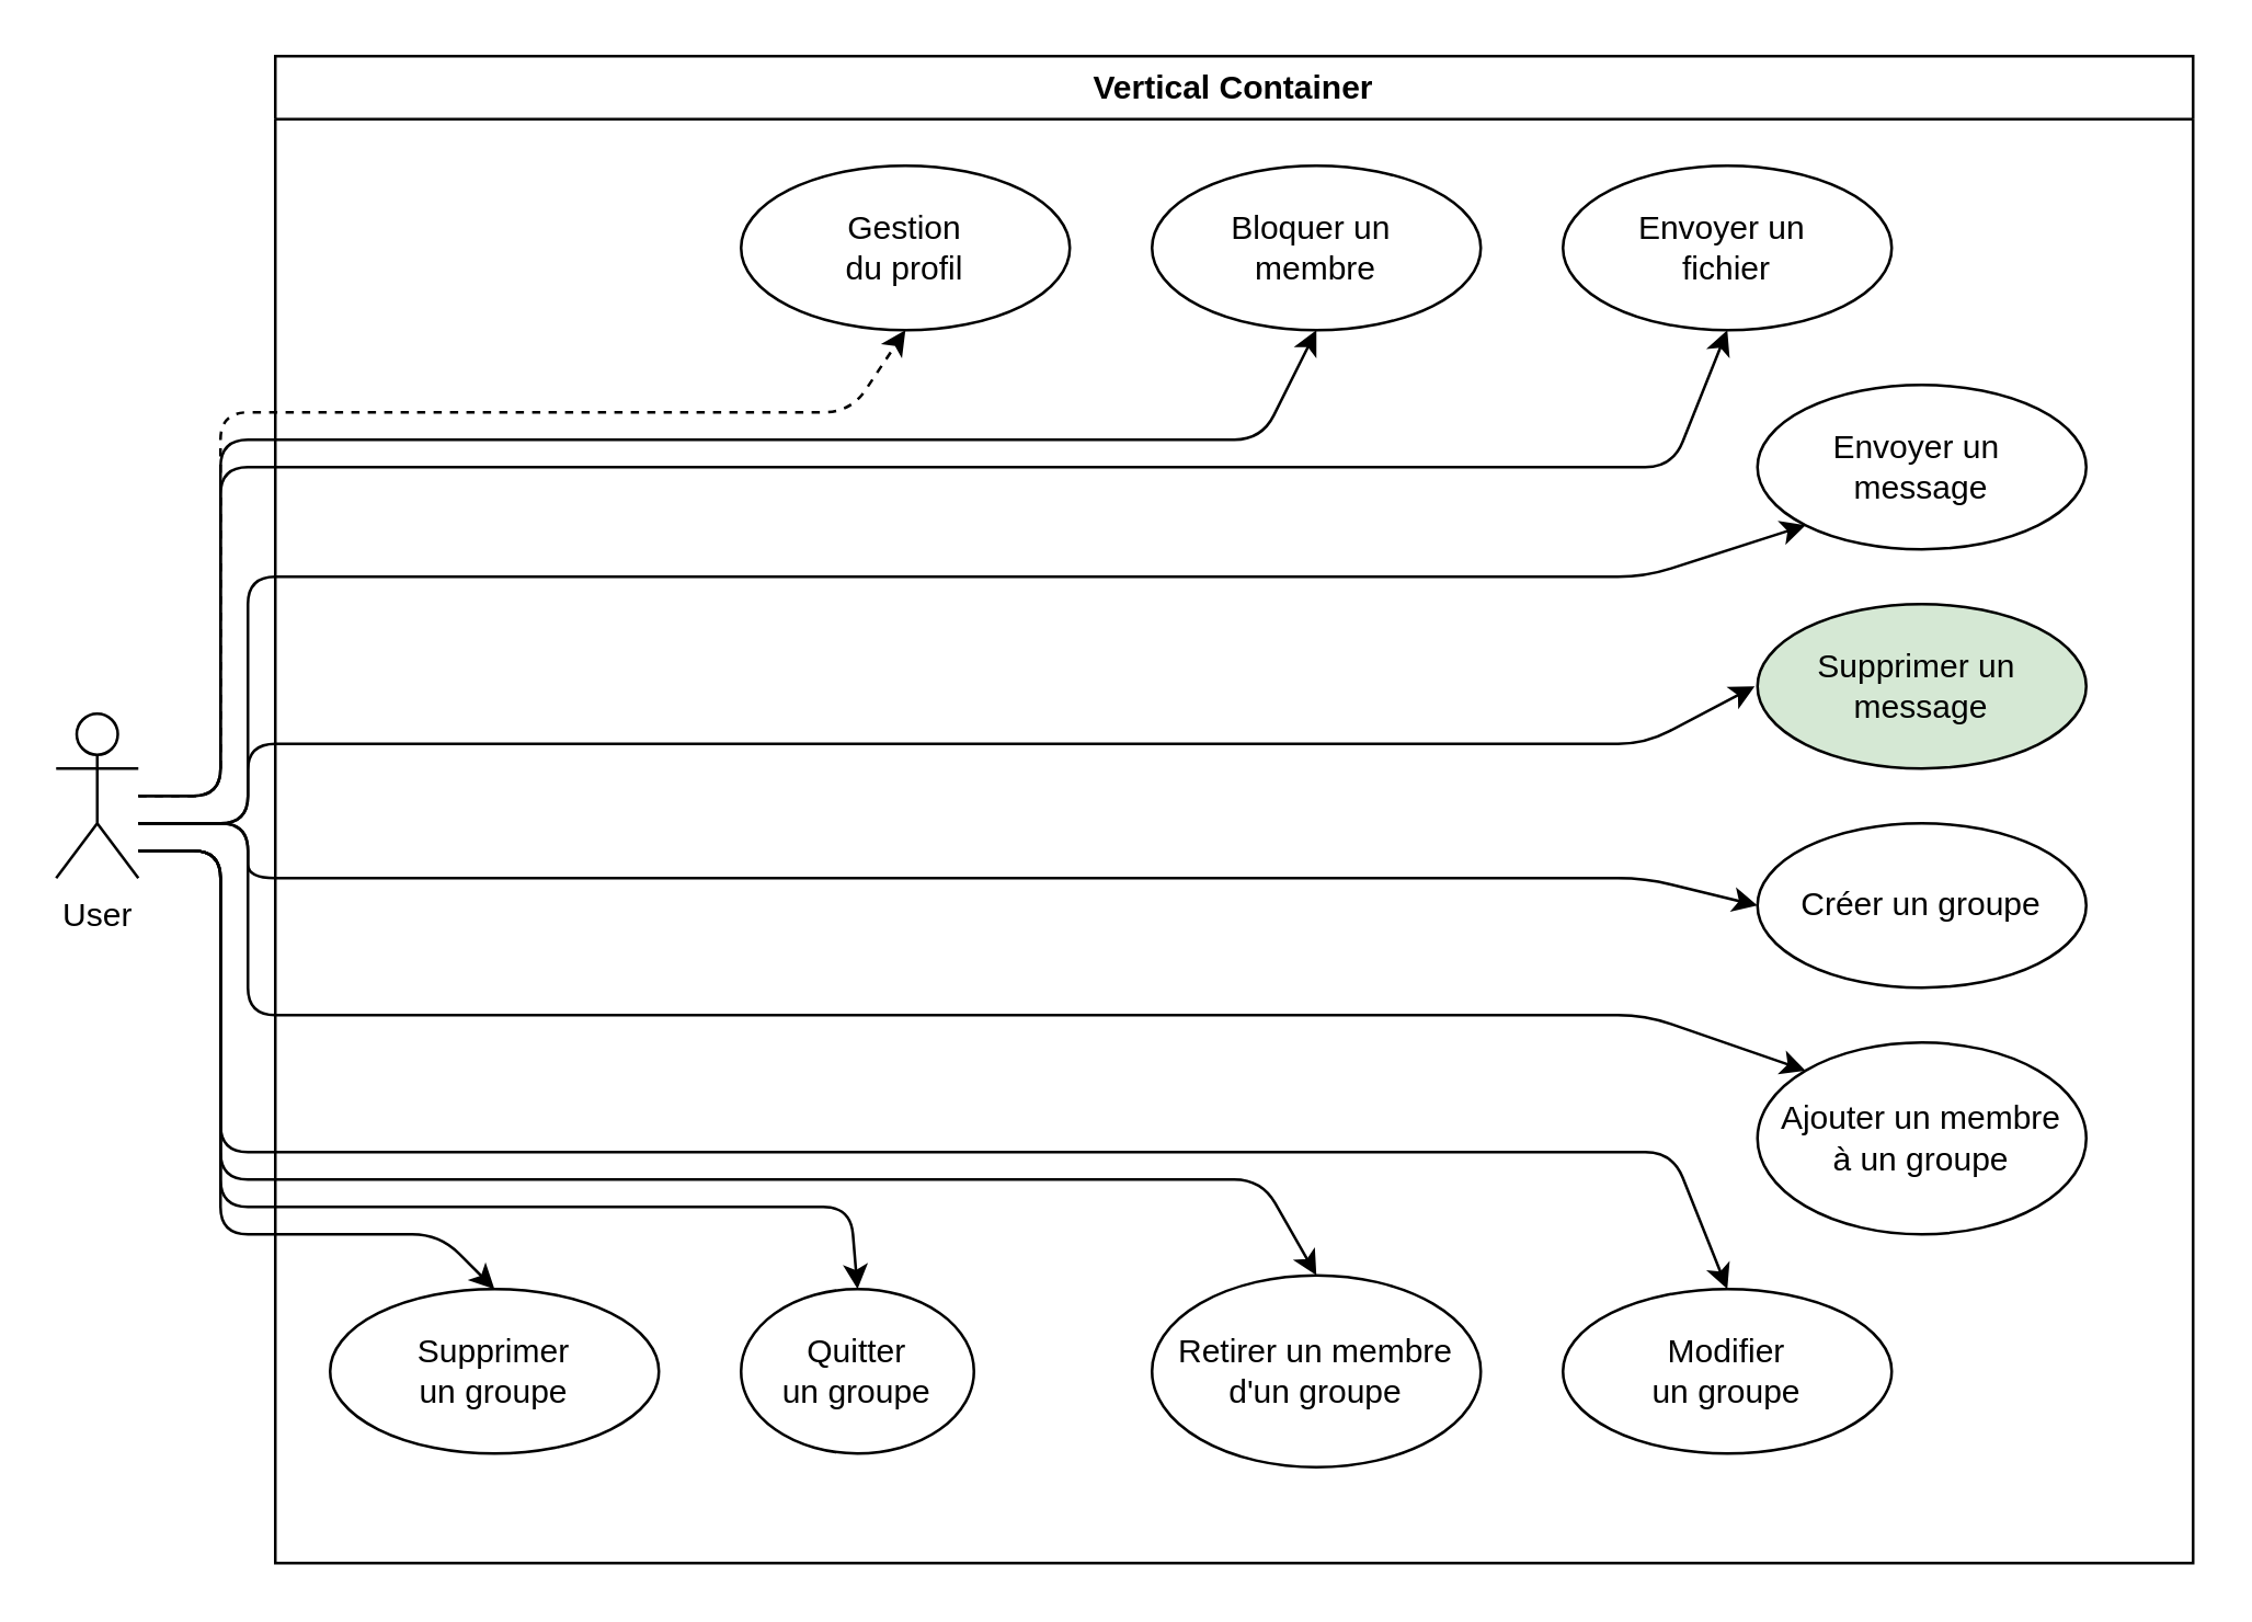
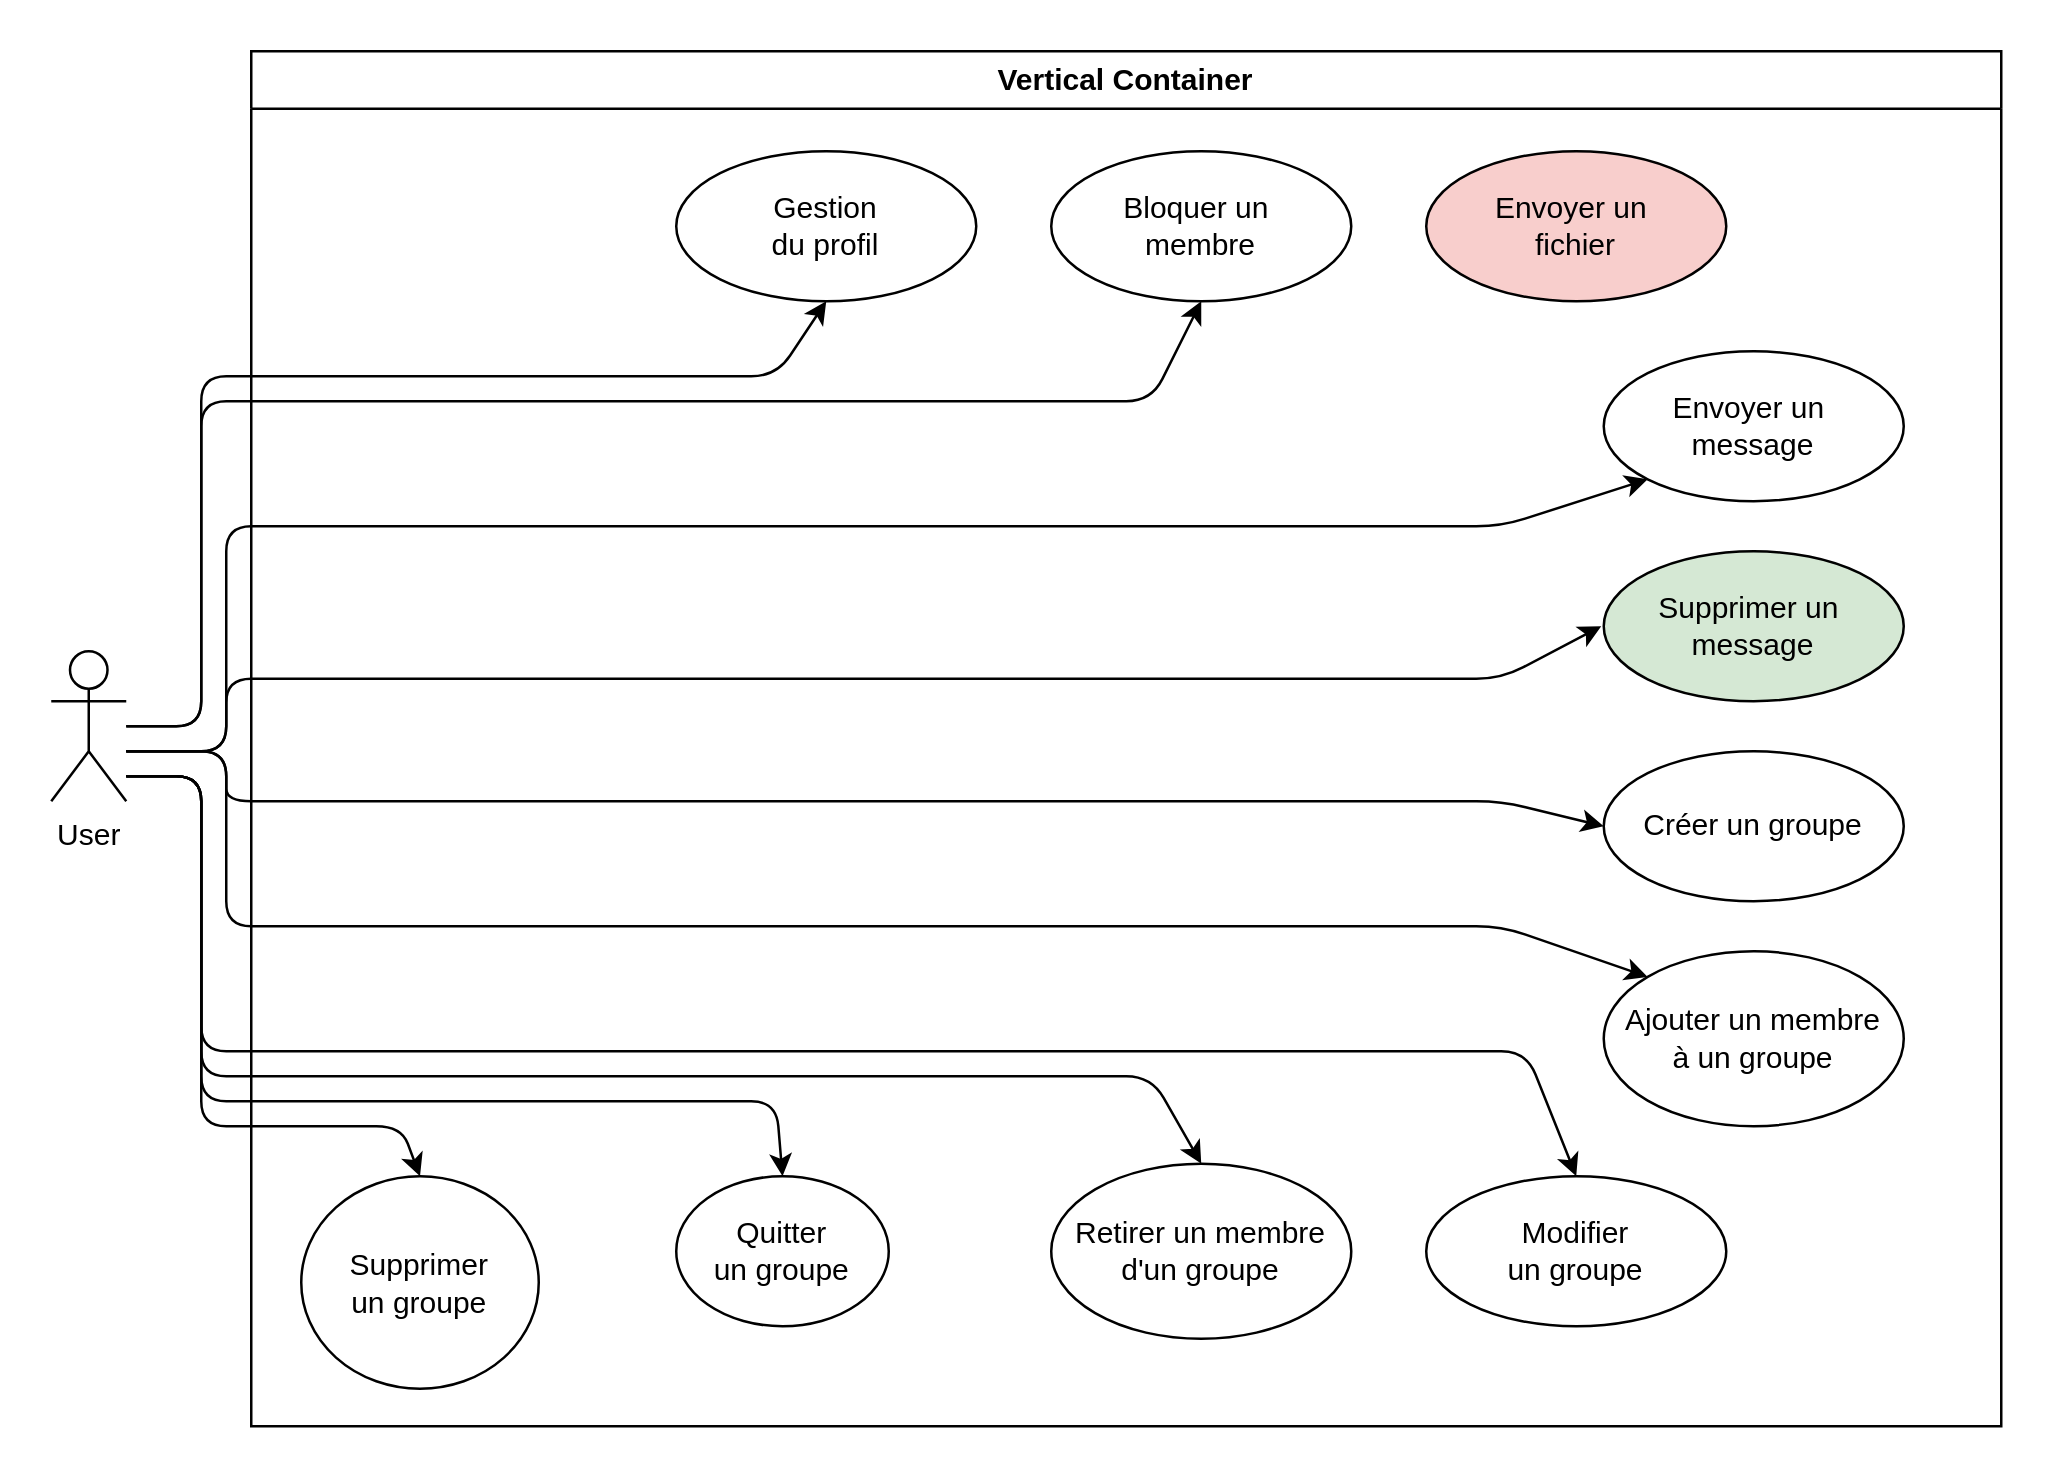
- <mxCell id="7" value="Envoyer un&amp;nbsp;&lt;br&gt;fichier" style="ellipse;whiteSpace=wrap;html=1;" vertex="1" parent="2"><mxGeometry x="470" y="40" width="120" height="60" as="geometry" /></mxCell>
+ <mxCell id="7" value="Envoyer un&amp;nbsp;&lt;br&gt;fichier" style="ellipse;whiteSpace=wrap;html=1;fillColor=#f8cecc;" vertex="1" parent="2"><mxGeometry x="470" y="40" width="120" height="60" as="geometry" /></mxCell>
- <mxCell id="14" style="edgeStyle=none;html=1;entryX=0.5;entryY=1;entryDx=0;entryDy=0;dashed=1;" edge="1" parent="1" source="25" target="3"><mxGeometry relative="1" as="geometry"><Array as="points"><mxPoint x="80" y="290" /><mxPoint x="80" y="150" /><mxPoint x="310" y="150" /></Array></mxGeometry></mxCell>
+ <mxCell id="14" style="edgeStyle=none;html=1;entryX=0.5;entryY=1;entryDx=0;entryDy=0;" edge="1" parent="1" source="25" target="3"><mxGeometry relative="1" as="geometry"><Array as="points"><mxPoint x="80" y="290" /><mxPoint x="80" y="150" /><mxPoint x="310" y="150" /></Array></mxGeometry></mxCell>
- <mxCell id="16" style="edgeStyle=none;html=1;entryX=0.5;entryY=1;entryDx=0;entryDy=0;" edge="1" parent="1" source="25" target="7"><mxGeometry relative="1" as="geometry"><Array as="points"><mxPoint x="80" y="290" /><mxPoint x="80" y="170" /><mxPoint x="610" y="170" /></Array></mxGeometry></mxCell>
- <mxCell id="4" value="Supprimer &lt;br&gt;un groupe" style="ellipse;whiteSpace=wrap;html=1;" vertex="1" parent="2"><mxGeometry x="20" y="450" width="120" height="60" as="geometry" /></mxCell>
+ <mxCell id="4" value="Supprimer &lt;br&gt;un groupe" style="ellipse;whiteSpace=wrap;html=1;" vertex="1" parent="2"><mxGeometry x="20" y="450" width="95" height="85" as="geometry" /></mxCell>
